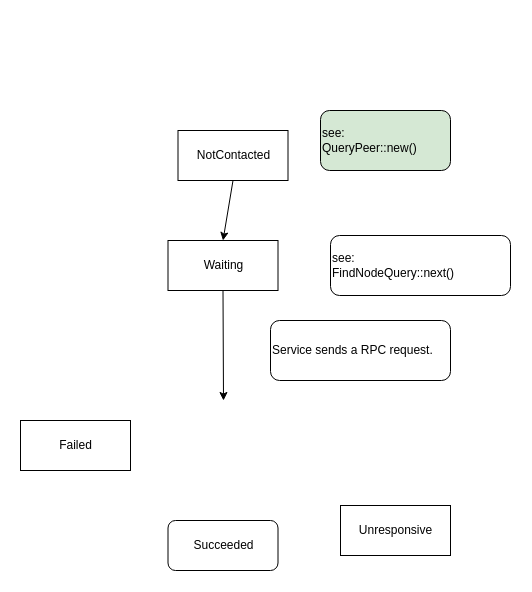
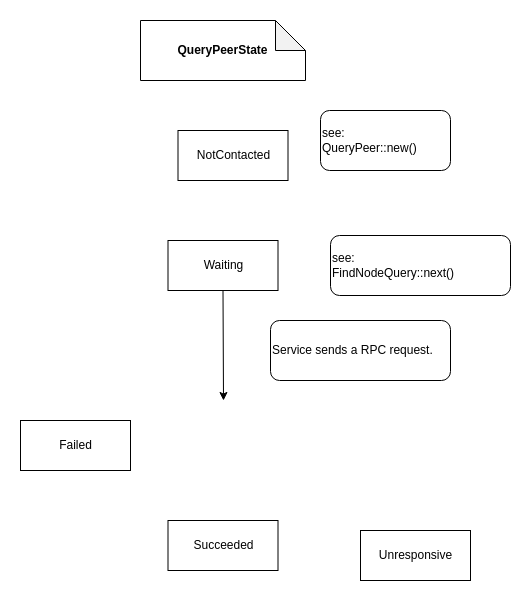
+ <mxCell id="3" value="QueryPeerState" style="shape=note;whiteSpace=wrap;html=1;backgroundOutline=1;darkOpacity=0.05;fontStyle=1" vertex="1" parent="1"><mxGeometry x="140" y="20" width="165" height="60" as="geometry" /></mxCell>
- <mxCell id="8" value="see:&lt;br&gt;QueryPeer::new()" style="rounded=1;whiteSpace=wrap;html=1;align=left;fillColor=#d5e8d4;" vertex="1" parent="1"><mxGeometry x="320" y="110" width="130" height="60" as="geometry" /></mxCell>
+ <mxCell id="8" value="see:&lt;br&gt;QueryPeer::new()" style="rounded=1;whiteSpace=wrap;html=1;align=left;" vertex="1" parent="1"><mxGeometry x="320" y="110" width="130" height="60" as="geometry" /></mxCell>
- <mxCell id="10" value="" style="endArrow=classic;html=1;exitX=0.5;exitY=1;exitDx=0;exitDy=0;entryX=0.5;entryY=0;entryDx=0;entryDy=0;" edge="1" parent="1" source="2" target="4"><mxGeometry width="50" height="50" relative="1" as="geometry"><mxPoint x="60" y="290" as="sourcePoint" /><mxPoint x="110" y="240" as="targetPoint" /></mxGeometry></mxCell>
- <mxCell id="5" value="Unresponsive" style="html=1;" vertex="1" parent="1"><mxGeometry x="340" y="505" width="110" height="50" as="geometry" /></mxCell>
+ <mxCell id="5" value="Unresponsive" style="html=1;" vertex="1" parent="1"><mxGeometry x="360" y="530" width="110" height="50" as="geometry" /></mxCell>
- <mxCell id="7" value="Succeeded" style="html=1;rounded=1;" vertex="1" parent="1"><mxGeometry x="167.5" y="520" width="110" height="50" as="geometry" /></mxCell>
+ <mxCell id="7" value="Succeeded" style="html=1;" vertex="1" parent="1"><mxGeometry x="167.5" y="520" width="110" height="50" as="geometry" /></mxCell>
